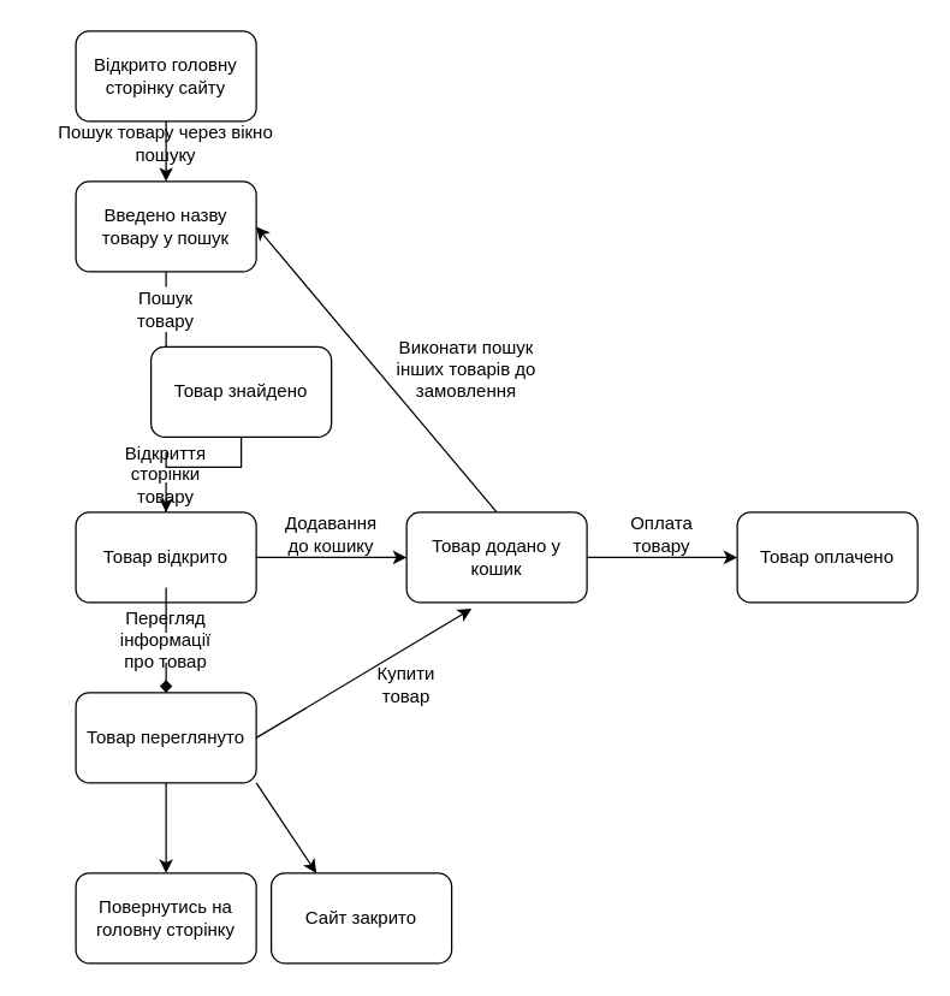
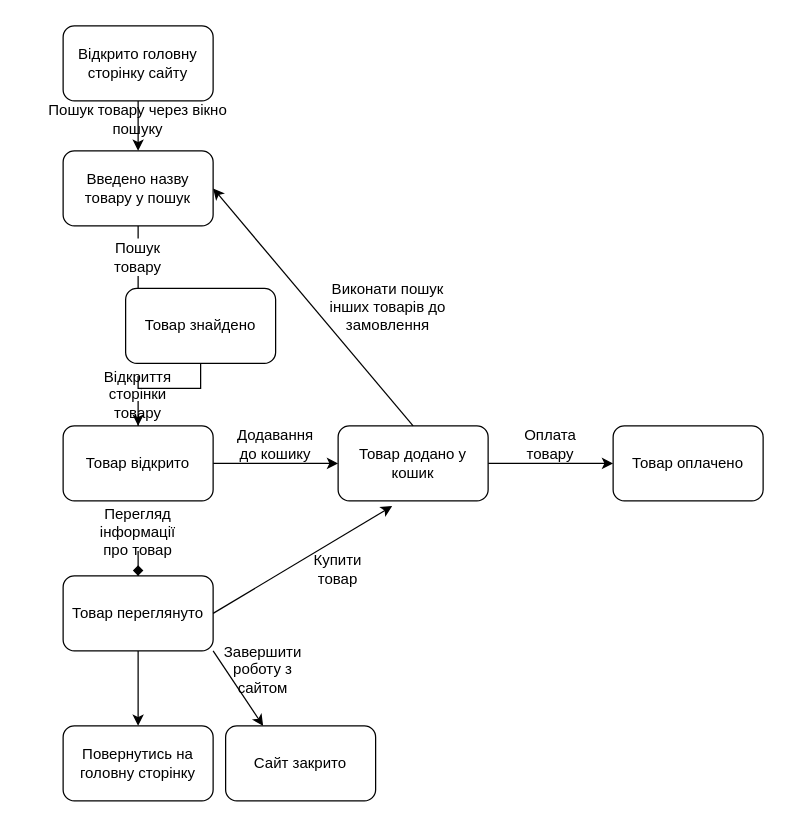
- <mxCell id="15" value="" style="edgeStyle=orthogonalEdgeStyle;rounded=0;orthogonalLoop=1;jettySize=auto;html=1;endArrow=none;" edge="1" parent="1" source="8" target="14"><mxGeometry relative="1" as="geometry"><mxPoint x="110" y="350" as="sourcePoint" /><mxPoint x="110" y="430" as="targetPoint" /></mxGeometry></mxCell>
+ <mxCell id="27" value="Завершити роботу з сайтом" style="text;html=1;strokeColor=none;fillColor=none;align=center;verticalAlign=middle;whiteSpace=wrap;rounded=0;" vertex="1" parent="1"><mxGeometry x="180" y="520" width="60" height="30" as="geometry" /></mxCell>
